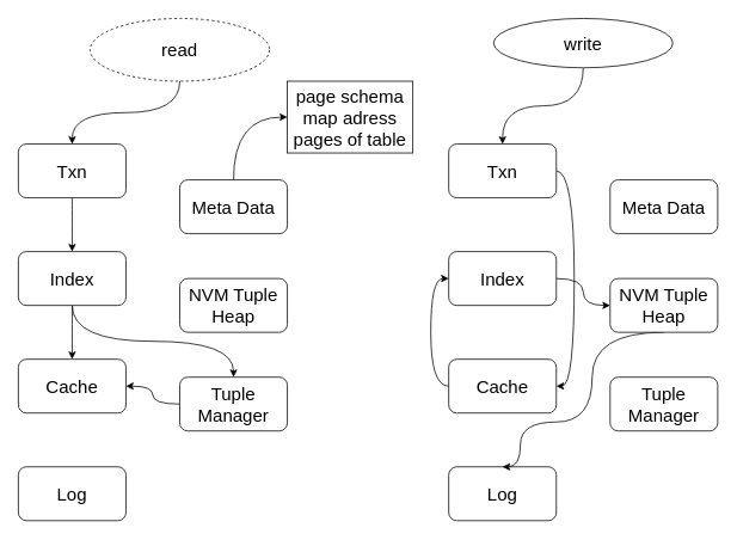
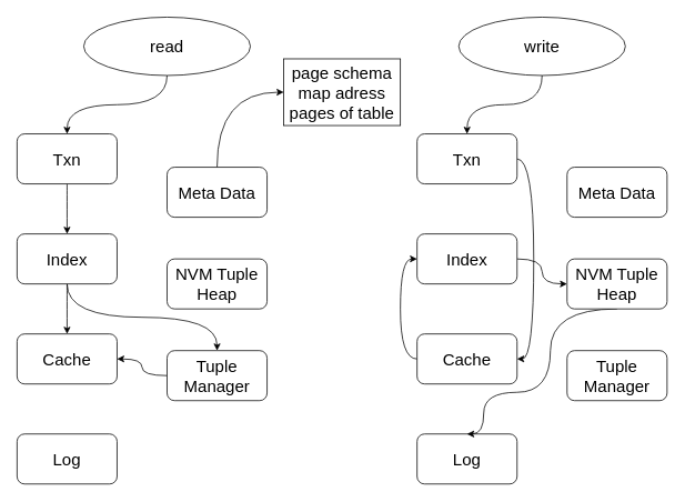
- <mxCell id="17" value="write" style="ellipse;whiteSpace=wrap;html=1;fontSize=20;" vertex="1" parent="1"><mxGeometry x="550" y="20" width="200" height="55" as="geometry" /></mxCell>
+ <mxCell id="17" value="write" style="ellipse;whiteSpace=wrap;html=1;fontSize=20;" vertex="1" parent="1"><mxGeometry x="550" y="20" width="200" height="70" as="geometry" /></mxCell>
- <mxCell id="3" value="read" style="ellipse;whiteSpace=wrap;html=1;fontSize=20;dashed=1;" vertex="1" parent="1"><mxGeometry x="100" y="20" width="200" height="70" as="geometry" /></mxCell>
+ <mxCell id="3" value="read" style="ellipse;whiteSpace=wrap;html=1;fontSize=20;" vertex="1" parent="1"><mxGeometry x="100" y="20" width="200" height="70" as="geometry" /></mxCell>
- <mxCell id="29" value="page schema map adress pages of table" style="rounded=0;whiteSpace=wrap;html=1;shadow=0;labelBackgroundColor=none;fontSize=20;fillColor=none;" vertex="1" parent="1"><mxGeometry x="320" y="90" width="140" height="80" as="geometry" /></mxCell>
+ <mxCell id="29" value="page schema map adress pages of table" style="rounded=0;whiteSpace=wrap;html=1;shadow=0;labelBackgroundColor=none;fontSize=20;fillColor=none;" vertex="1" parent="1"><mxGeometry x="340" y="70" width="140" height="80" as="geometry" /></mxCell>
